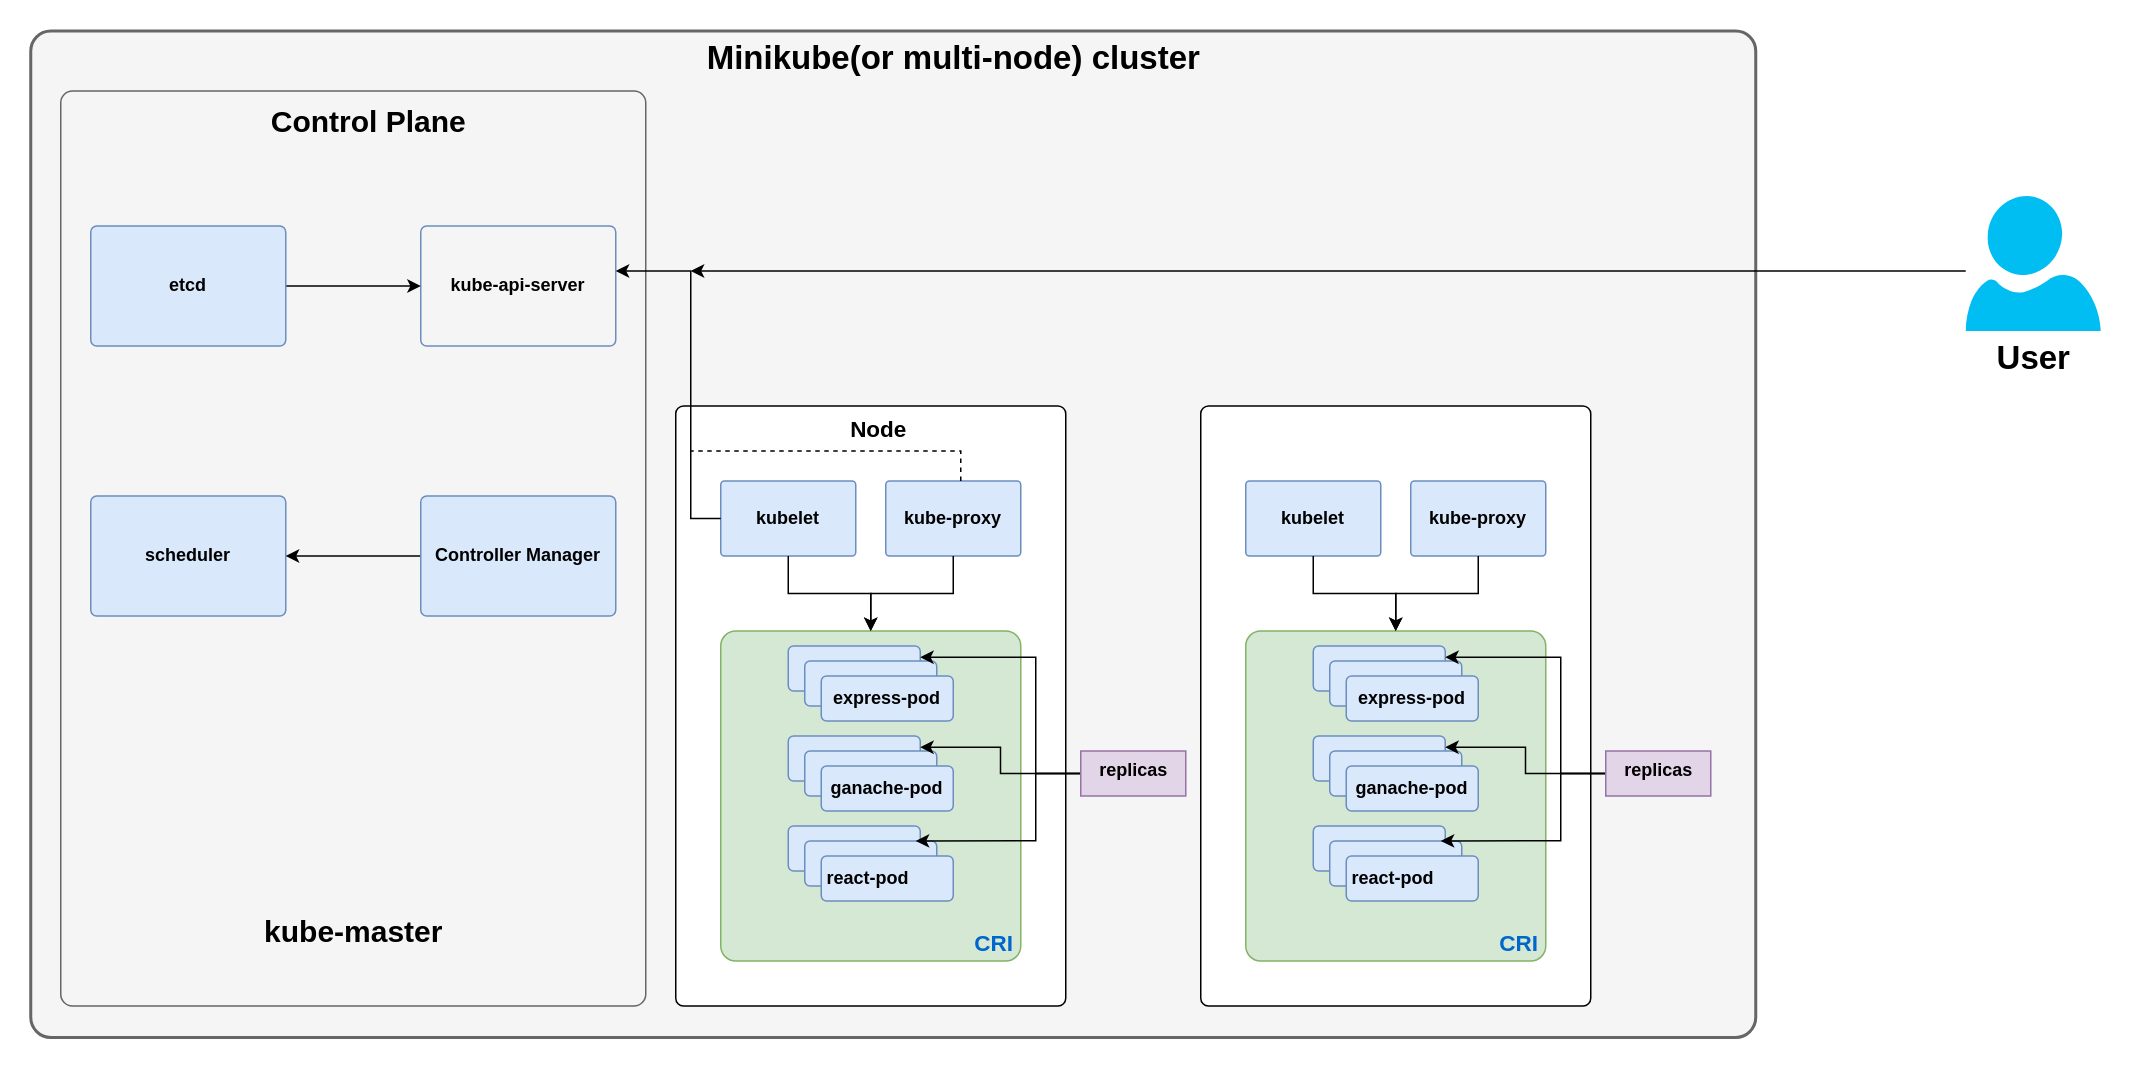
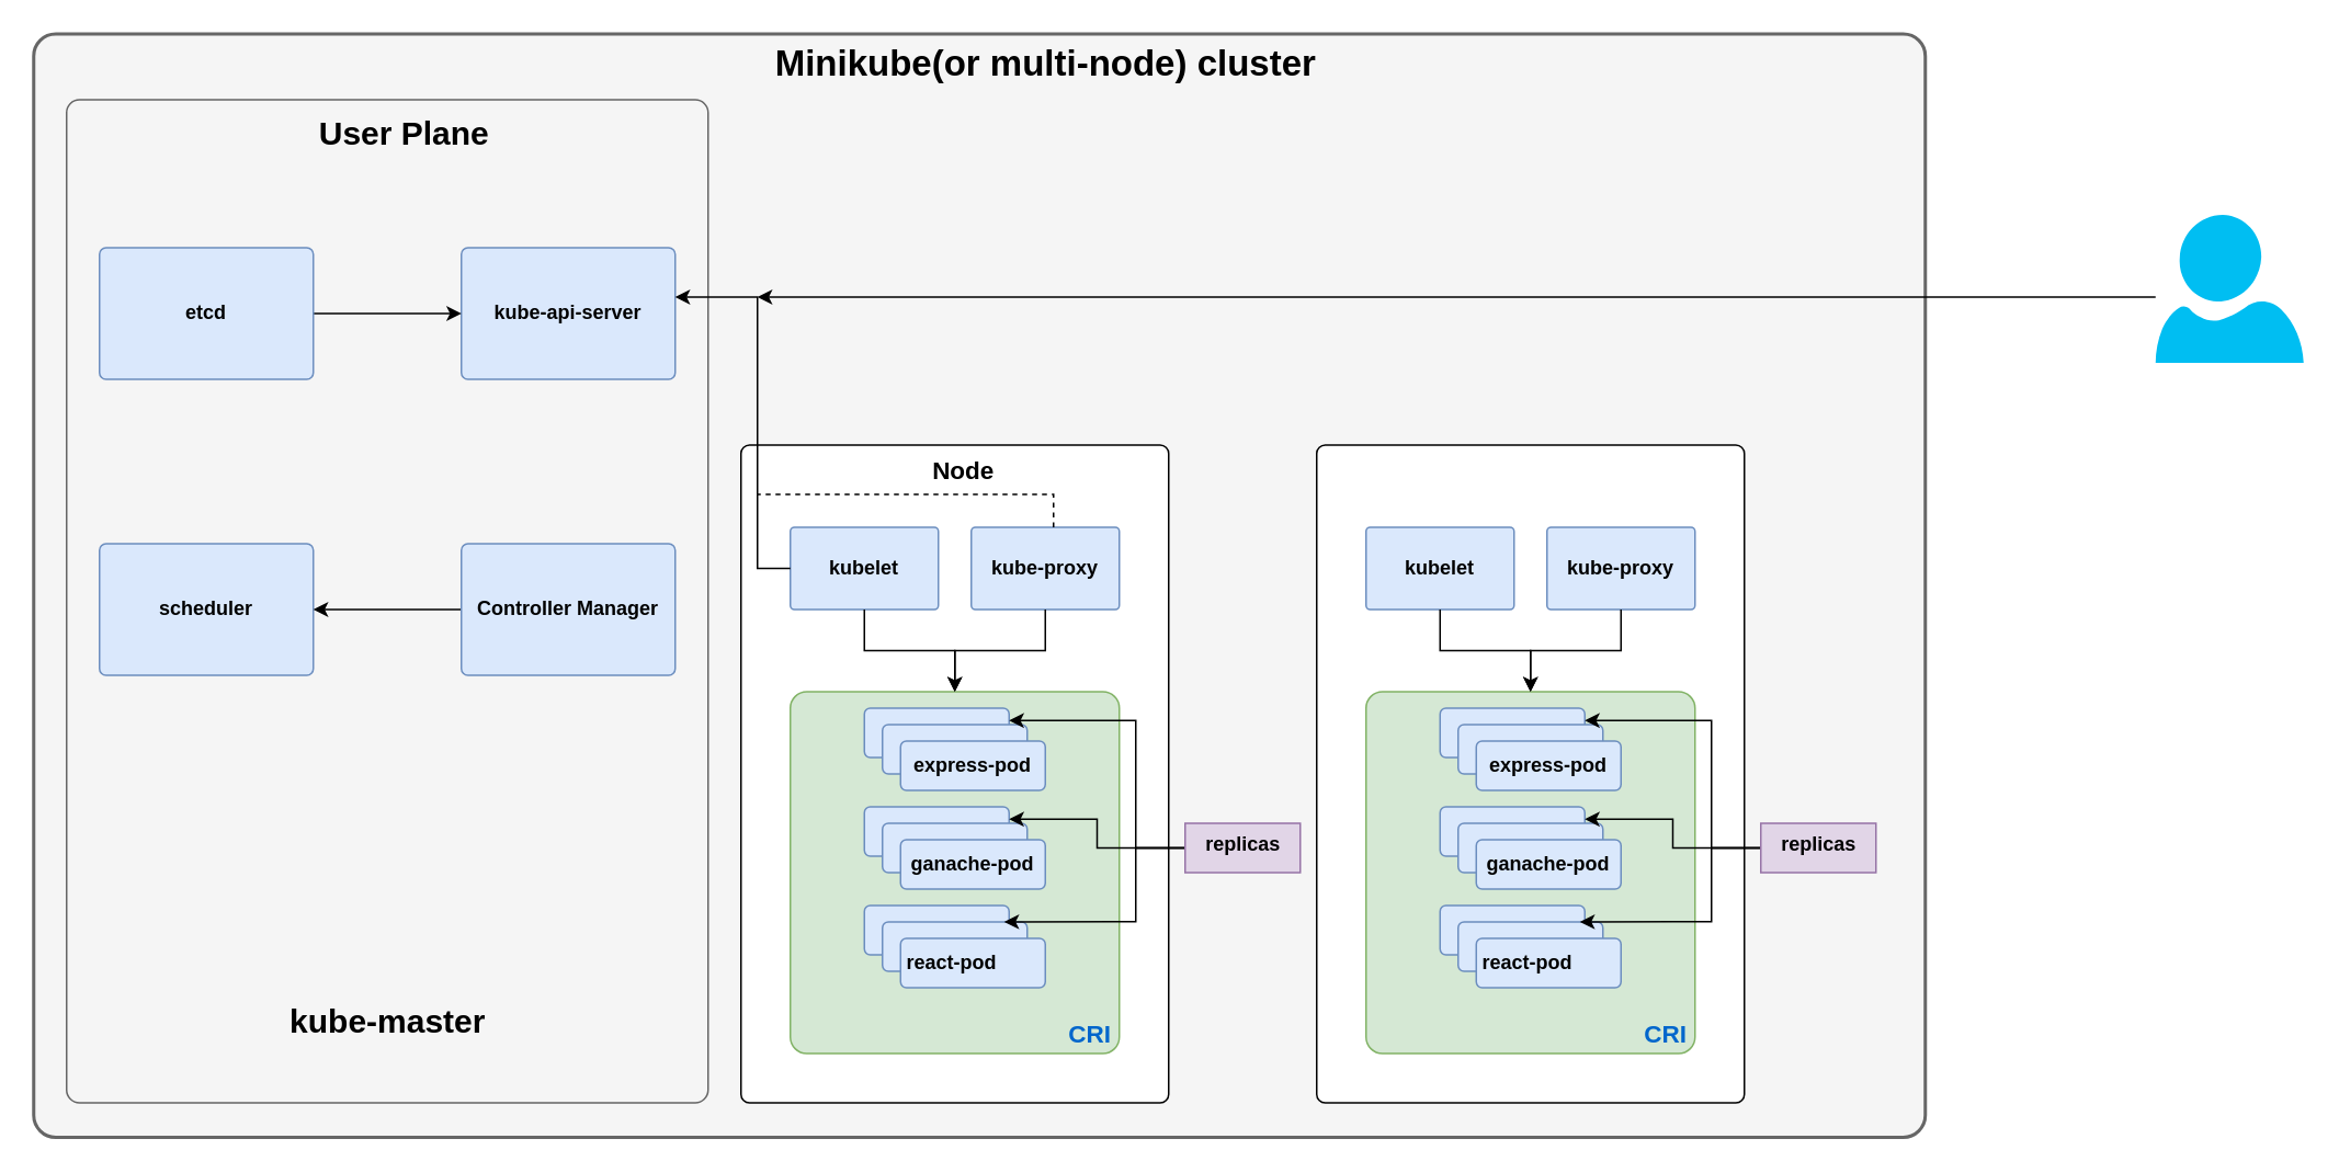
- <mxCell id="4" value="&lt;b&gt;&lt;font style=&quot;font-size: 20px;&quot;&gt;Control Plane&lt;/font&gt;&lt;/b&gt;" style="text;html=1;align=center;verticalAlign=middle;resizable=0;points=[];autosize=1;strokeColor=none;fillColor=none;" vertex="1" parent="1"><mxGeometry x="170" y="60" width="150" height="40" as="geometry" /></mxCell>
+ <mxCell id="4" value="&lt;b&gt;&lt;font style=&quot;font-size: 20px;&quot;&gt;User Plane&lt;/font&gt;&lt;/b&gt;" style="text;html=1;align=center;verticalAlign=middle;resizable=0;points=[];autosize=1;strokeColor=none;fillColor=none;" vertex="1" parent="1"><mxGeometry x="170" y="60" width="150" height="40" as="geometry" /></mxCell>
- <mxCell id="6" value="&lt;b&gt;kube-api-server&lt;/b&gt;" style="rounded=1;whiteSpace=wrap;html=1;container=0;rotation=0;direction=east;flipH=0;labelBorderColor=none;labelBackgroundColor=none;collapsible=0;dropTarget=0;imageHeight=24;arcSize=5;fillColor=#f5f5f5;strokeColor=#6c8ebf;" vertex="1" parent="1"><mxGeometry x="280" y="150" width="130" height="80" as="geometry" /></mxCell>
+ <mxCell id="6" value="&lt;b&gt;kube-api-server&lt;/b&gt;" style="rounded=1;whiteSpace=wrap;html=1;container=0;rotation=0;direction=east;flipH=0;labelBorderColor=none;labelBackgroundColor=none;collapsible=0;dropTarget=0;imageHeight=24;arcSize=5;fillColor=#dae8fc;strokeColor=#6c8ebf;" vertex="1" parent="1"><mxGeometry x="280" y="150" width="130" height="80" as="geometry" /></mxCell>
- <mxCell id="66" value="&lt;b&gt;&lt;sup&gt;&lt;font style=&quot;font-size: 22px;&quot;&gt;User&lt;/font&gt;&lt;/sup&gt;&lt;/b&gt;" style="text;html=1;align=center;verticalAlign=middle;resizable=0;points=[];autosize=1;strokeColor=none;fillColor=none;" vertex="1" parent="1"><mxGeometry x="1320" y="220" width="70" height="40" as="geometry" /></mxCell>
